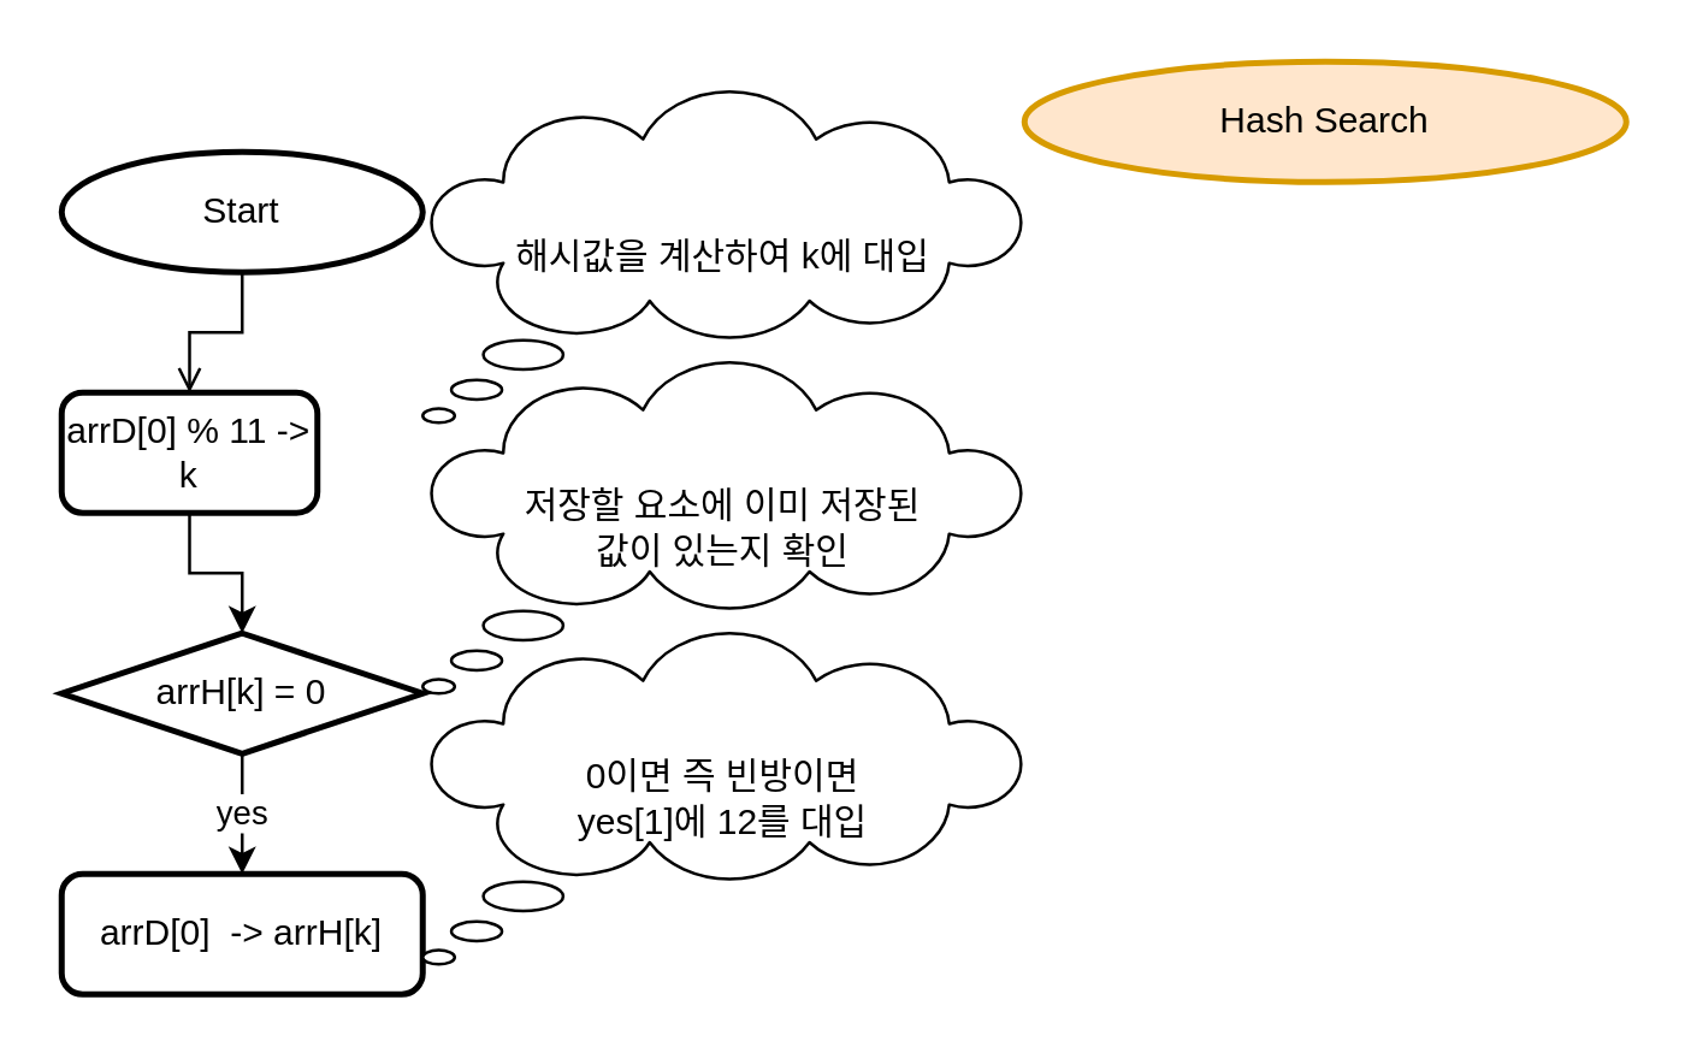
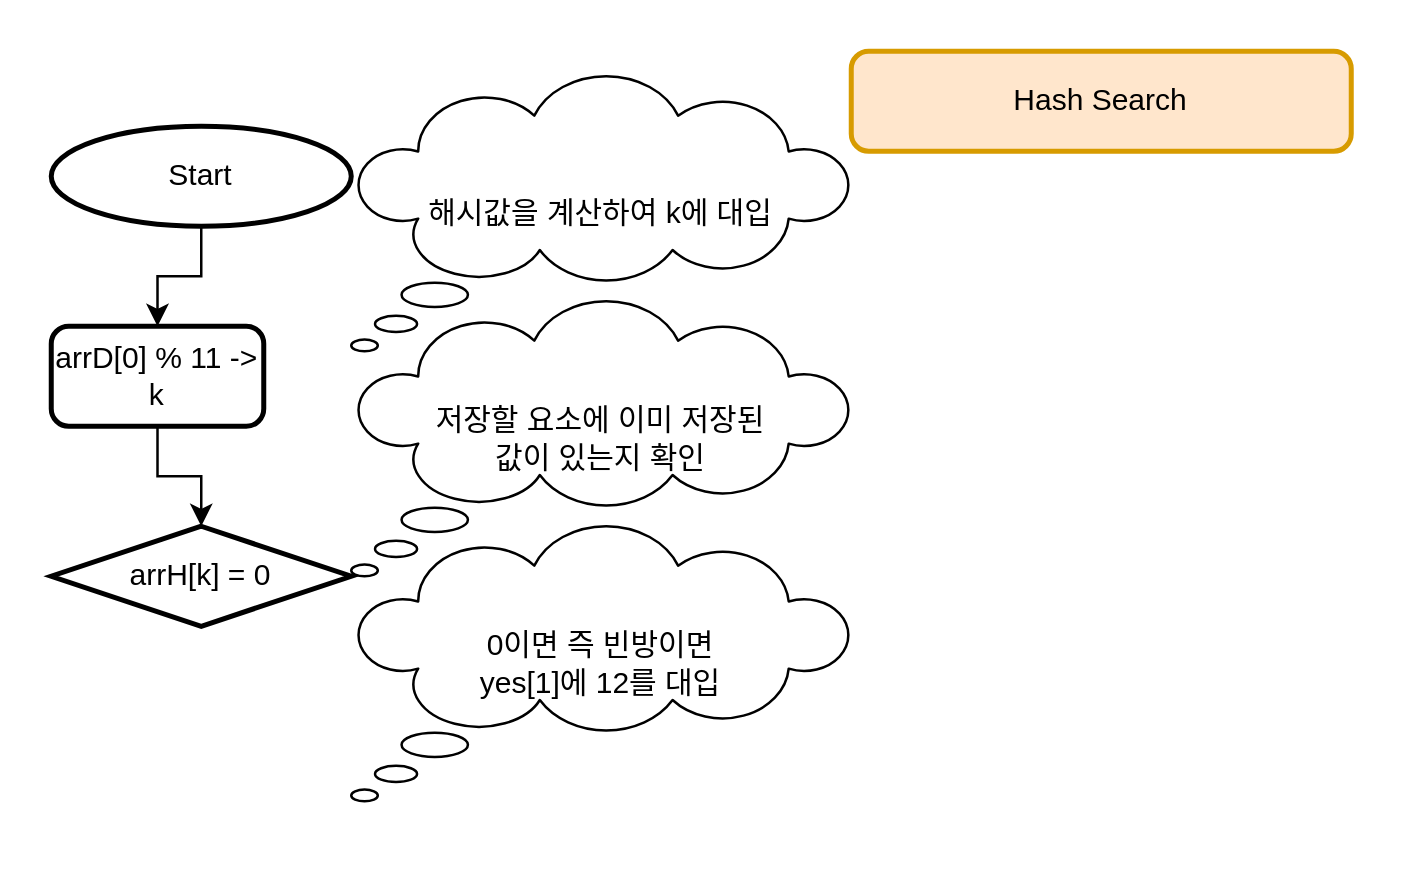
- <mxCell id="2" value="Hash Search" style="ellipse;whiteSpace=wrap;html=1;absoluteArcSize=1;arcSize=14;strokeWidth=2;fillColor=#ffe6cc;strokeColor=#d79b00;" vertex="1" parent="1"><mxGeometry x="340" y="20" width="200" height="40" as="geometry" /></mxCell>
+ <mxCell id="2" value="Hash Search" style="rounded=1;whiteSpace=wrap;html=1;absoluteArcSize=1;arcSize=14;strokeWidth=2;fillColor=#ffe6cc;strokeColor=#d79b00;" vertex="1" parent="1"><mxGeometry x="340" y="20" width="200" height="40" as="geometry" /></mxCell>
- <mxCell id="3" style="edgeStyle=orthogonalEdgeStyle;rounded=0;orthogonalLoop=1;jettySize=auto;html=1;entryX=0.5;entryY=0;entryDx=0;entryDy=0;endArrow=open;" edge="1" parent="1" source="4" target="6"><mxGeometry relative="1" as="geometry" /></mxCell>
+ <mxCell id="3" style="edgeStyle=orthogonalEdgeStyle;rounded=0;orthogonalLoop=1;jettySize=auto;html=1;entryX=0.5;entryY=0;entryDx=0;entryDy=0;" edge="1" parent="1" source="4" target="6"><mxGeometry relative="1" as="geometry" /></mxCell>
- <mxCell id="7" value="yes" style="edgeStyle=orthogonalEdgeStyle;rounded=0;orthogonalLoop=1;jettySize=auto;html=1;entryX=0.5;entryY=0;entryDx=0;entryDy=0;" edge="1" parent="1" source="8" target="9"><mxGeometry relative="1" as="geometry" /></mxCell>
- <mxCell id="9" value="arrD[0]&amp;nbsp; -&amp;gt; arrH[k]" style="rounded=1;whiteSpace=wrap;html=1;absoluteArcSize=1;arcSize=14;strokeWidth=2;" vertex="1" parent="1"><mxGeometry x="20" y="290" width="120" height="40" as="geometry" /></mxCell>
